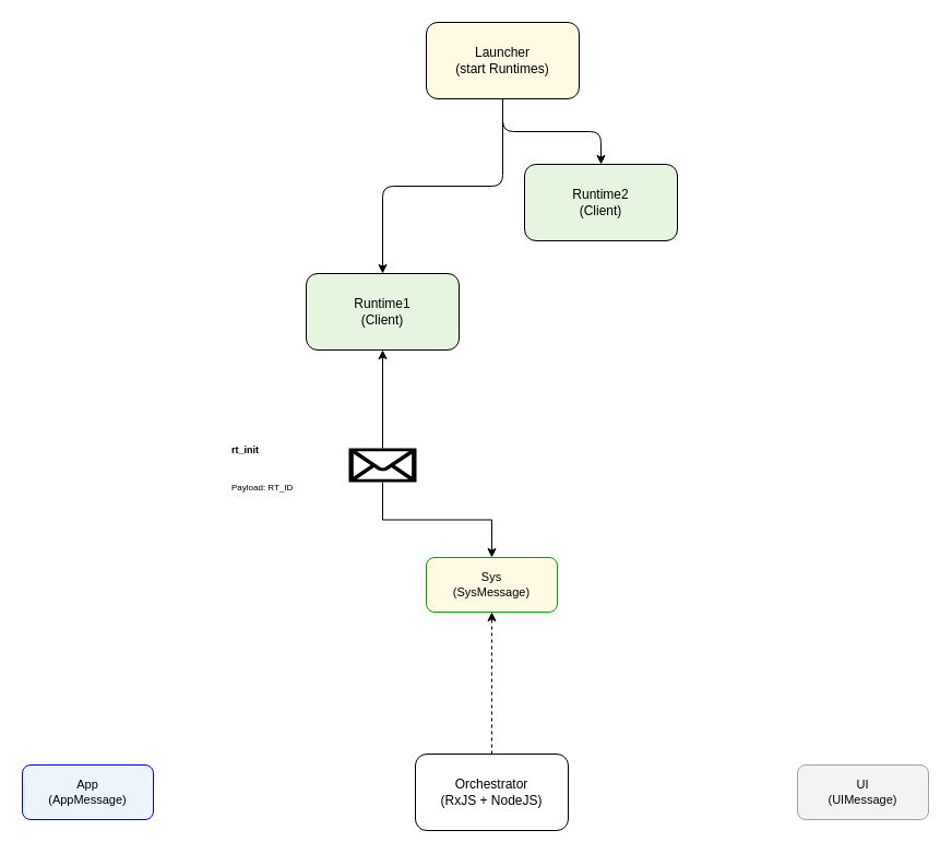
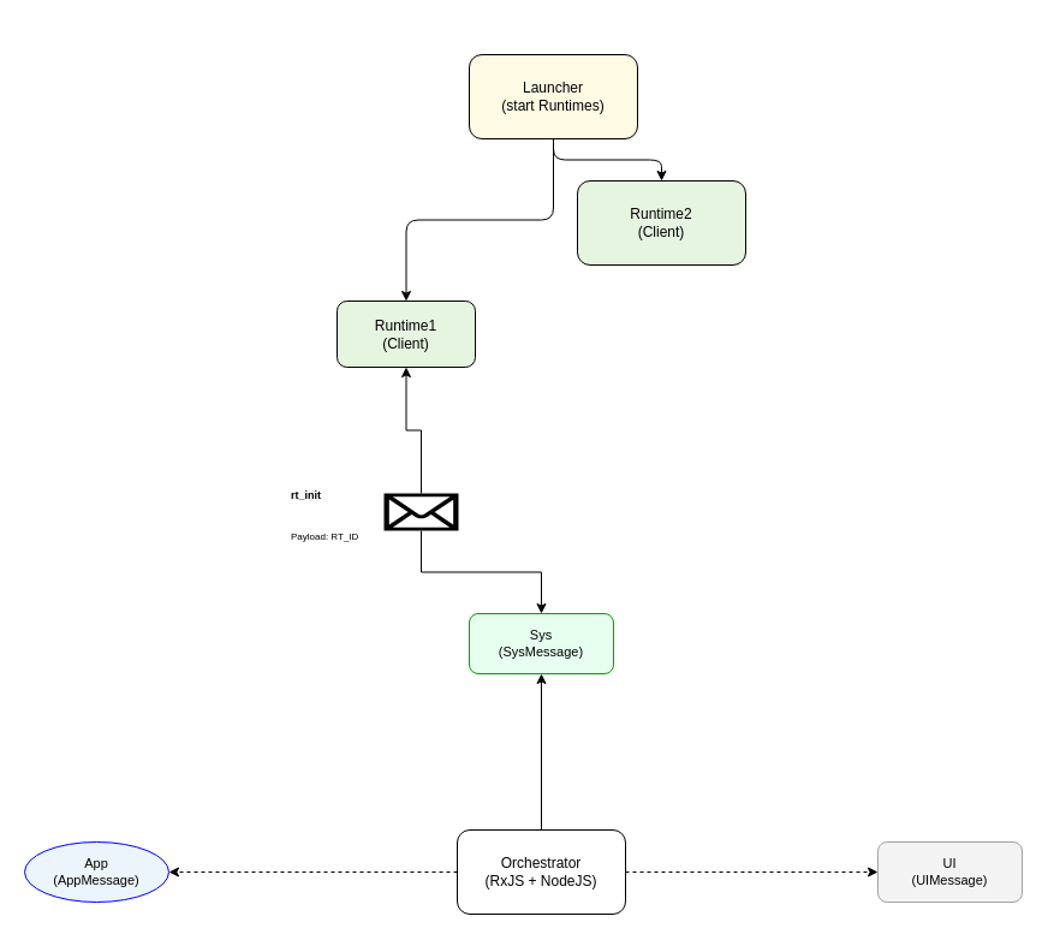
- <mxCell id="6" value="Launcher&lt;br&gt;(start Runtimes)" style="rounded=1;whiteSpace=wrap;html=1;fontSize=12;fontColor=#000000;strokeColor=#000000;fillColor=#FFFAE3;" vertex="1" parent="1"><mxGeometry x="390" y="20" width="140" height="70" as="geometry" /></mxCell>
+ <mxCell id="6" value="Launcher&lt;br&gt;(start Runtimes)" style="rounded=1;whiteSpace=wrap;html=1;fontSize=12;fontColor=#000000;strokeColor=#000000;fillColor=#FFFAE3;" vertex="1" parent="1"><mxGeometry x="390" y="45" width="140" height="70" as="geometry" /></mxCell>
- <mxCell id="7" value="Runtime1&lt;br&gt;(Client)" style="rounded=1;whiteSpace=wrap;html=1;fontSize=12;fontColor=#000000;strokeColor=#000000;fillColor=#E5F5E0;" vertex="1" parent="1"><mxGeometry x="280" y="250" width="140" height="70" as="geometry" /></mxCell>
+ <mxCell id="7" value="Runtime1&lt;br&gt;(Client)" style="rounded=1;whiteSpace=wrap;html=1;fontSize=12;fontColor=#000000;strokeColor=#000000;fillColor=#E5F5E0;" vertex="1" parent="1"><mxGeometry x="280" y="250" width="115" height="55" as="geometry" /></mxCell>
- <mxCell id="17" value="&lt;h1 style=&quot;margin-top: 0px;&quot;&gt;&lt;font style=&quot;font-size: 9px;&quot;&gt;rt_init&lt;/font&gt;&lt;/h1&gt;&lt;p&gt;&lt;font style=&quot;font-size: 8px;&quot;&gt;Payload: RT_ID&lt;/font&gt;&lt;/p&gt;" style="text;html=1;whiteSpace=wrap;overflow=hidden;rounded=0;" vertex="1" parent="1"><mxGeometry x="210" y="385.5" width="79" height="80" as="geometry" /></mxCell>
+ <mxCell id="17" value="&lt;h1 style=&quot;margin-top: 0px;&quot;&gt;&lt;font style=&quot;font-size: 9px;&quot;&gt;rt_init&lt;/font&gt;&lt;/h1&gt;&lt;p&gt;&lt;font style=&quot;font-size: 8px;&quot;&gt;Payload: RT_ID&lt;/font&gt;&lt;/p&gt;" style="text;html=1;whiteSpace=wrap;overflow=hidden;rounded=0;" vertex="1" parent="1"><mxGeometry x="240" y="385.5" width="79" height="80" as="geometry" /></mxCell>
- <mxCell id="4" value="Sys&lt;br&gt;(SysMessage)" style="rounded=1;whiteSpace=wrap;html=1;fontSize=11;fontColor=#000000;strokeColor=#00A200;fillColor=#fffae3;" vertex="1" parent="1"><mxGeometry x="390" y="510" width="120" height="50" as="geometry" /></mxCell>
+ <mxCell id="4" value="Sys&lt;br&gt;(SysMessage)" style="rounded=1;whiteSpace=wrap;html=1;fontSize=11;fontColor=#000000;strokeColor=#00A200;fillColor=#E6FFEF;" vertex="1" parent="1"><mxGeometry x="390" y="510" width="120" height="50" as="geometry" /></mxCell>
- <mxCell id="10" style="edgeStyle=orthogonalEdgeStyle;elbow=horizontal;strokeColor=#000000;dashed=1;" edge="1" parent="1" source="2" target="4"><mxGeometry relative="1" as="geometry"><mxPoint x="380" y="760" as="targetPoint" /></mxGeometry></mxCell>
+ <mxCell id="10" style="edgeStyle=orthogonalEdgeStyle;elbow=horizontal;strokeColor=#000000;dashed=0;" edge="1" parent="1" source="2" target="4"><mxGeometry relative="1" as="geometry"><mxPoint x="380" y="760" as="targetPoint" /></mxGeometry></mxCell>
- <mxCell id="3" value="App&lt;br&gt;(AppMessage)" style="rounded=1;whiteSpace=wrap;html=1;fontSize=11;fontColor=#000000;strokeColor=#0000FF;fillColor=#EBF5FB;" vertex="1" parent="1"><mxGeometry x="20" y="700" width="120" height="50" as="geometry" /></mxCell>
+ <mxCell id="3" value="App&lt;br&gt;(AppMessage)" style="ellipse;whiteSpace=wrap;html=1;fontSize=11;fontColor=#000000;strokeColor=#0000FF;fillColor=#EBF5FB;" vertex="1" parent="1"><mxGeometry x="20" y="700" width="120" height="50" as="geometry" /></mxCell>
+ <mxCell id="9" style="edgeStyle=orthogonalEdgeStyle;elbow=horizontal;strokeColor=#000000;dashed=1;" edge="1" parent="1" source="2" target="3"><mxGeometry relative="1" as="geometry"><mxPoint x="220" y="760" as="targetPoint" /></mxGeometry></mxCell>
+ <mxCell id="11" style="edgeStyle=orthogonalEdgeStyle;elbow=horizontal;strokeColor=#000000;dashed=1;" edge="1" parent="1" source="2" target="5"><mxGeometry relative="1" as="geometry"><mxPoint x="540" y="760" as="targetPoint" /></mxGeometry></mxCell>
